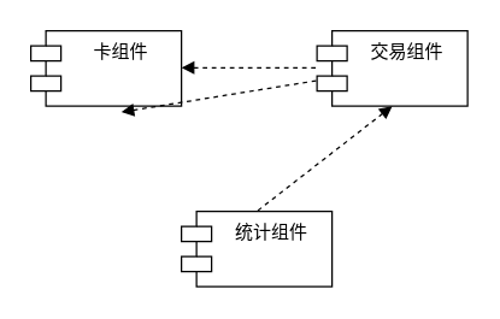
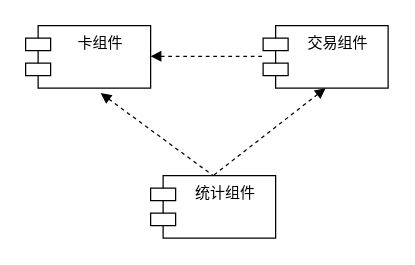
- <mxCell id="6" value="" style="html=1;verticalAlign=bottom;endArrow=none;dashed=1;startArrow=block;startFill=1;endFill=0;exitX=0.6;exitY=1.08;exitDx=0;exitDy=0;exitPerimeter=0;" edge="1" parent="1" source="2" target="3"><mxGeometry width="80" relative="1" as="geometry"><mxPoint x="70" y="70" as="sourcePoint" /><mxPoint x="160" y="70" as="targetPoint" /></mxGeometry></mxCell>
+ <mxCell id="6" value="" style="html=1;verticalAlign=bottom;endArrow=none;dashed=1;startArrow=block;startFill=1;endFill=0;entryX=0.5;entryY=0;entryDx=0;entryDy=0;exitX=0.6;exitY=1.08;exitDx=0;exitDy=0;exitPerimeter=0;" edge="1" parent="1" source="2" target="5"><mxGeometry width="80" relative="1" as="geometry"><mxPoint x="70" y="70" as="sourcePoint" /><mxPoint x="160" y="70" as="targetPoint" /></mxGeometry></mxCell>
